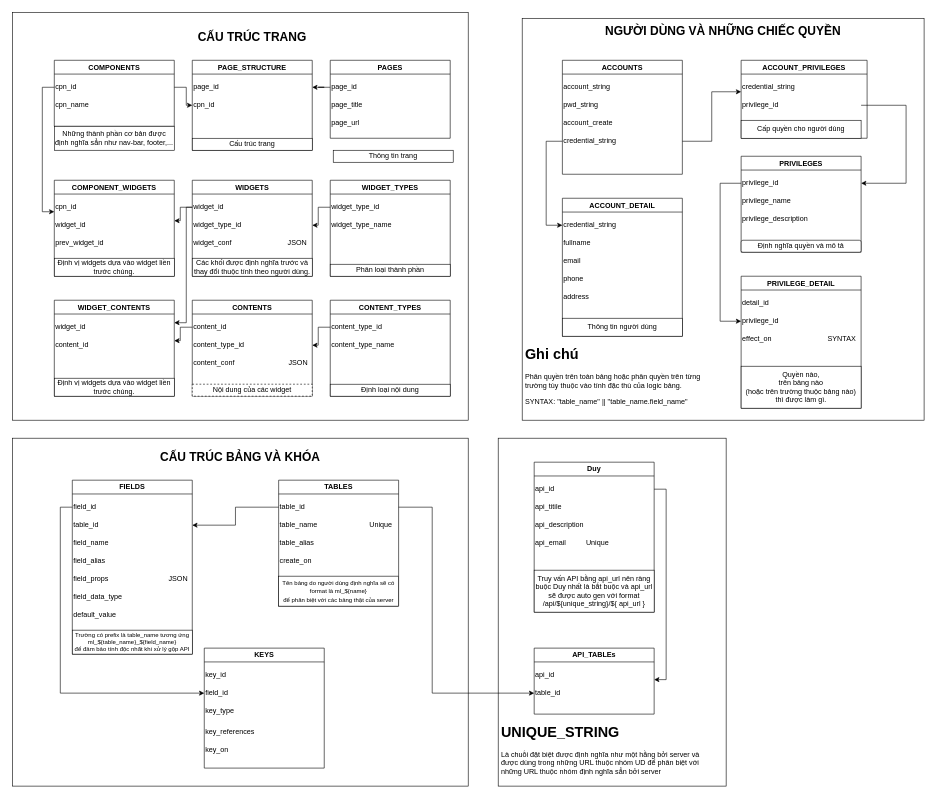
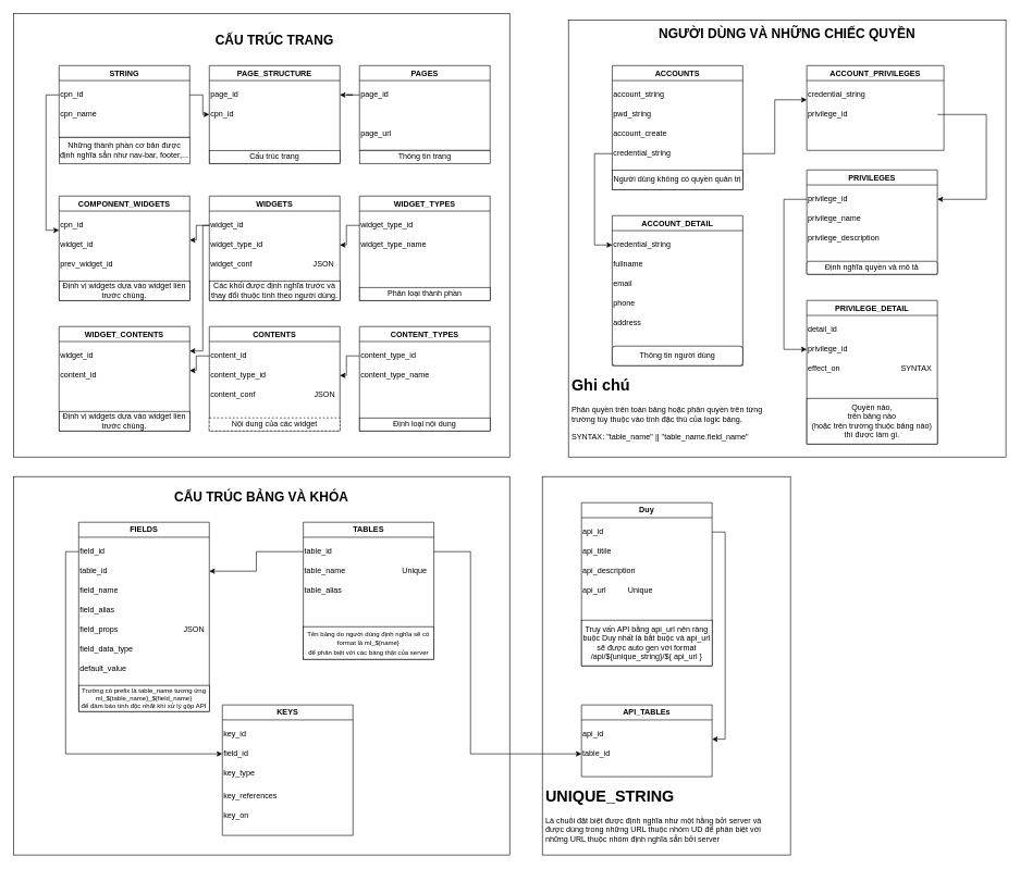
- <mxCell id="32" value="COMPONENTS" style="swimlane;whiteSpace=wrap;html=1;" vertex="1" parent="1"><mxGeometry x="90" y="100" width="200" height="110" as="geometry" /></mxCell>
+ <mxCell id="32" value="STRING" style="swimlane;whiteSpace=wrap;html=1;" vertex="1" parent="1"><mxGeometry x="90" y="100" width="200" height="110" as="geometry" /></mxCell>
- <mxCell id="29" value="page_title" style="text;html=1;strokeColor=none;fillColor=none;align=left;verticalAlign=middle;whiteSpace=wrap;rounded=0;" vertex="1" parent="27"><mxGeometry y="60" width="190" height="30" as="geometry" /></mxCell>
- <mxCell id="96" value="Cấp quyền cho người dùng" style="rounded=0;whiteSpace=wrap;html=1;fontSize=12;" vertex="1" parent="93"><mxGeometry y="100" width="200" height="30" as="geometry" /></mxCell>
- <mxCell id="31" value="Thông tin trang" style="rounded=0;whiteSpace=wrap;html=1;" vertex="1" parent="1"><mxGeometry x="555" y="250" width="200" height="20" as="geometry" /></mxCell>
+ <mxCell id="31" value="Thông tin trang" style="rounded=0;whiteSpace=wrap;html=1;" vertex="1" parent="1"><mxGeometry x="550" y="230" width="200" height="20" as="geometry" /></mxCell>
+ <mxCell id="82" value="Người dùng không có quyền quản trị" style="rounded=0;whiteSpace=wrap;html=1;fontSize=12;" vertex="1" parent="77"><mxGeometry y="160" width="200" height="30" as="geometry" /></mxCell>
- <mxCell id="104" value="Thông tin người dùng" style="rounded=0;whiteSpace=wrap;html=1;fontSize=12;" vertex="1" parent="99"><mxGeometry y="200" width="200" height="30" as="geometry" /></mxCell>
+ <mxCell id="104" value="Thông tin người dùng" style="whiteSpace=wrap;html=1;fontSize=12;rounded=1;" vertex="1" parent="99"><mxGeometry y="200" width="200" height="30" as="geometry" /></mxCell>
- <mxCell id="114" value="api_email&lt;span style=&quot;white-space: pre;&quot;&gt; &lt;/span&gt;&lt;span style=&quot;white-space: pre;&quot;&gt; &lt;/span&gt;&lt;span style=&quot;white-space: pre;&quot;&gt; &lt;/span&gt;&lt;span style=&quot;white-space: pre;&quot;&gt; &lt;/span&gt;&amp;nbsp; &amp;nbsp; &amp;nbsp; Unique" style="text;html=1;strokeColor=none;fillColor=none;align=left;verticalAlign=middle;whiteSpace=wrap;rounded=0;fontSize=12;" vertex="1" parent="110"><mxGeometry y="120" width="200" height="30" as="geometry" /></mxCell>
+ <mxCell id="114" value="api_url&lt;span style=&quot;white-space: pre;&quot;&gt; &lt;/span&gt;&lt;span style=&quot;white-space: pre;&quot;&gt; &lt;/span&gt;&lt;span style=&quot;white-space: pre;&quot;&gt; &lt;/span&gt;&lt;span style=&quot;white-space: pre;&quot;&gt; &lt;/span&gt;&amp;nbsp; &amp;nbsp; &amp;nbsp; Unique" style="text;html=1;strokeColor=none;fillColor=none;align=left;verticalAlign=middle;whiteSpace=wrap;rounded=0;fontSize=12;" vertex="1" parent="110"><mxGeometry y="120" width="200" height="30" as="geometry" /></mxCell>
- <mxCell id="10" value="create_on" style="text;html=1;strokeColor=none;fillColor=none;align=left;verticalAlign=middle;whiteSpace=wrap;rounded=0;" parent="6" vertex="1"><mxGeometry y="120" width="200" height="30" as="geometry" /></mxCell>
